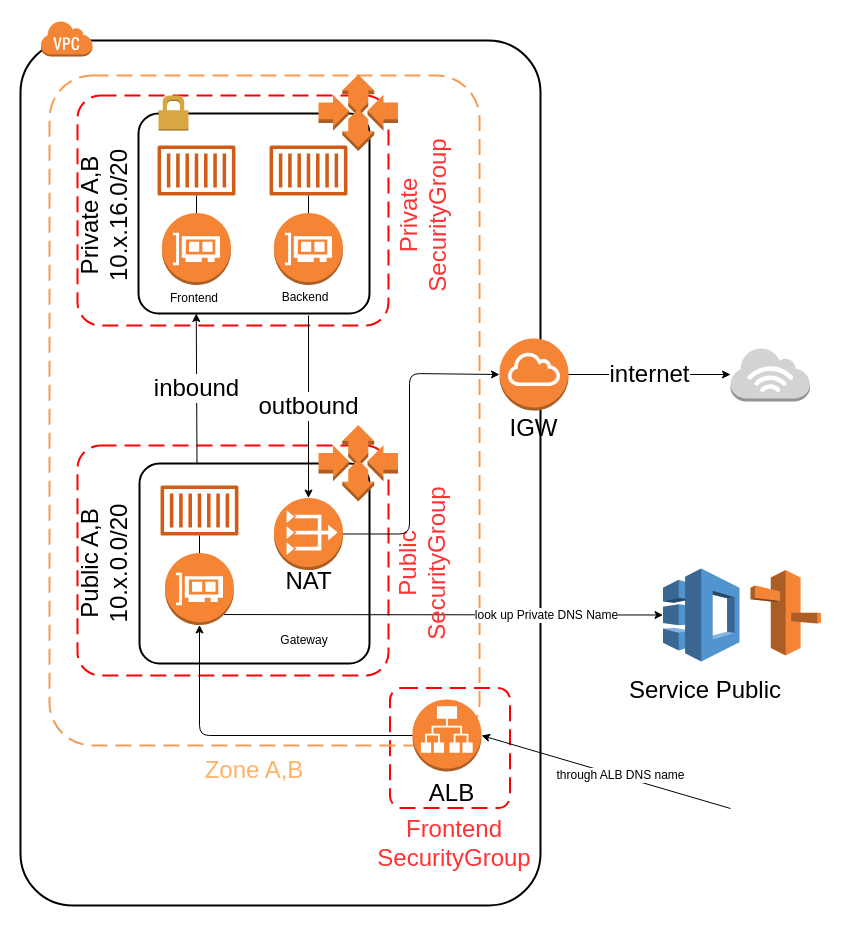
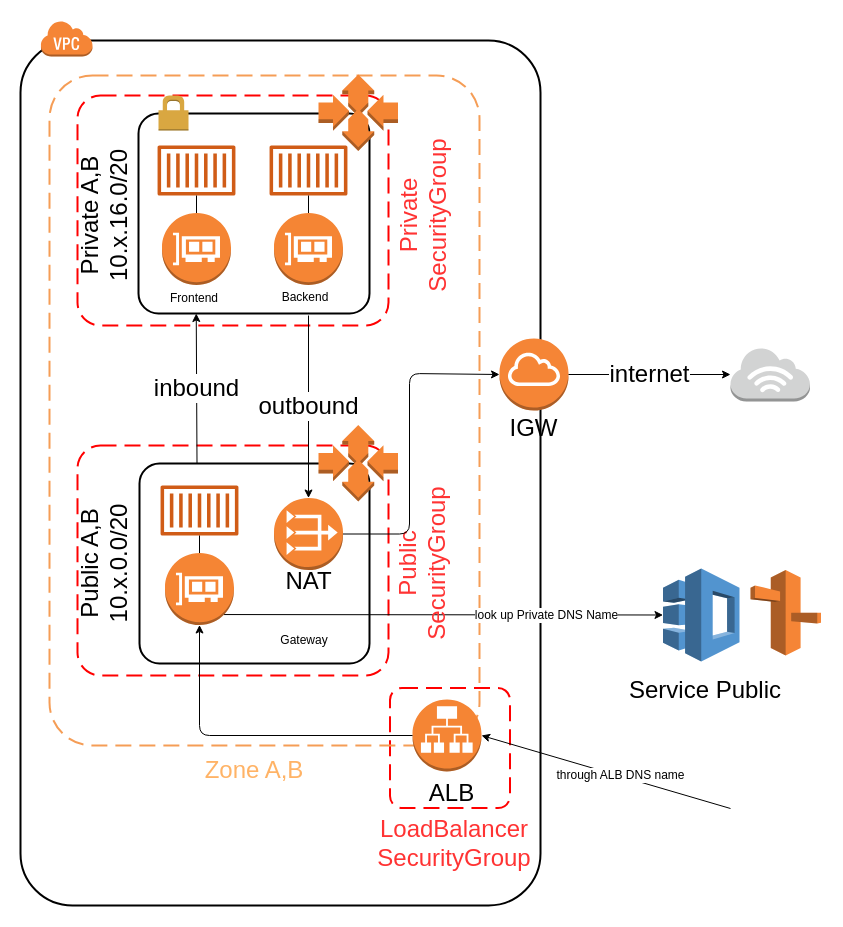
- <mxCell id="34" value="Frontend&lt;br&gt;SecurityGroup" style="text;html=1;strokeColor=none;fillColor=none;align=center;verticalAlign=middle;whiteSpace=wrap;rounded=0;fontColor=#FF3333;fontSize=24;" parent="1" vertex="1"><mxGeometry x="384.5" y="807.5" width="138" height="70" as="geometry" /></mxCell>
+ <mxCell id="34" value="LoadBalancer&lt;br&gt;SecurityGroup" style="text;html=1;strokeColor=none;fillColor=none;align=center;verticalAlign=middle;whiteSpace=wrap;rounded=0;fontColor=#FF3333;fontSize=24;" parent="1" vertex="1"><mxGeometry x="384.5" y="807.5" width="138" height="70" as="geometry" /></mxCell>
